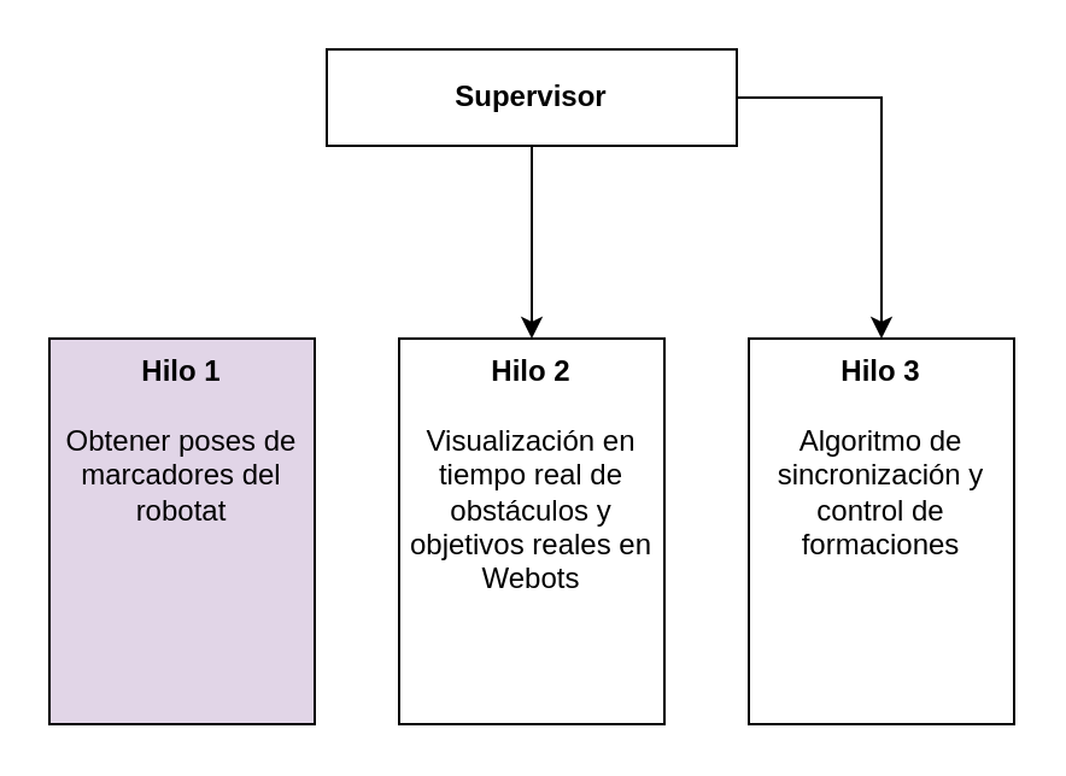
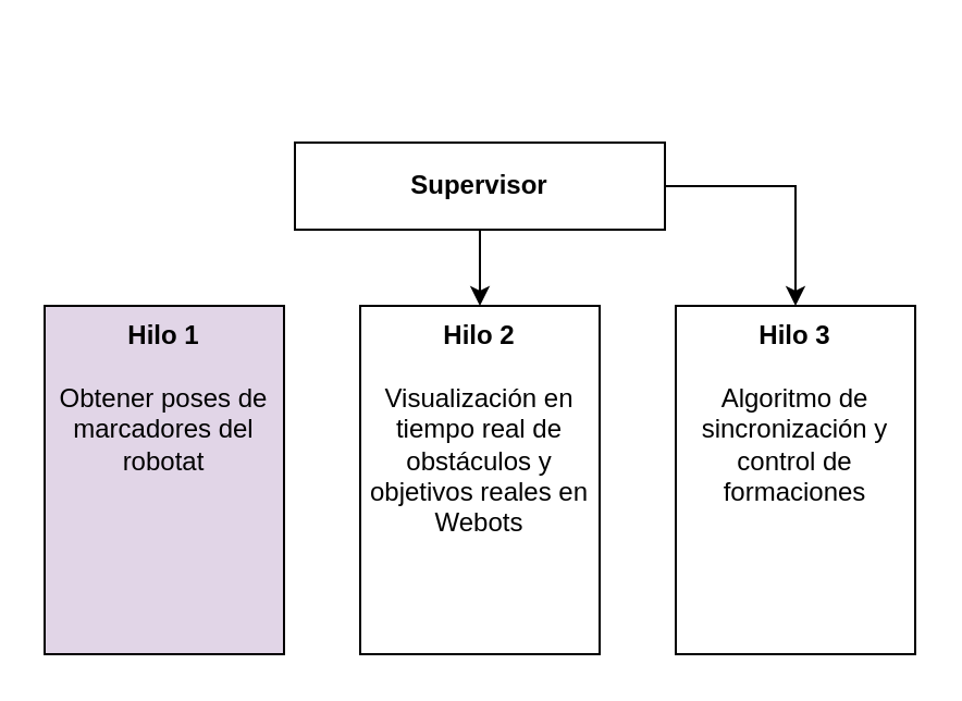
- <mxCell id="4" value="Supervisor" style="rounded=0;whiteSpace=wrap;html=1;fontStyle=1" vertex="1" parent="1"><mxGeometry x="135" y="20" width="170" height="40" as="geometry" /></mxCell>
+ <mxCell id="4" value="Supervisor" style="rounded=0;whiteSpace=wrap;html=1;fontStyle=1" vertex="1" parent="1"><mxGeometry x="135" y="65" width="170" height="40" as="geometry" /></mxCell>
